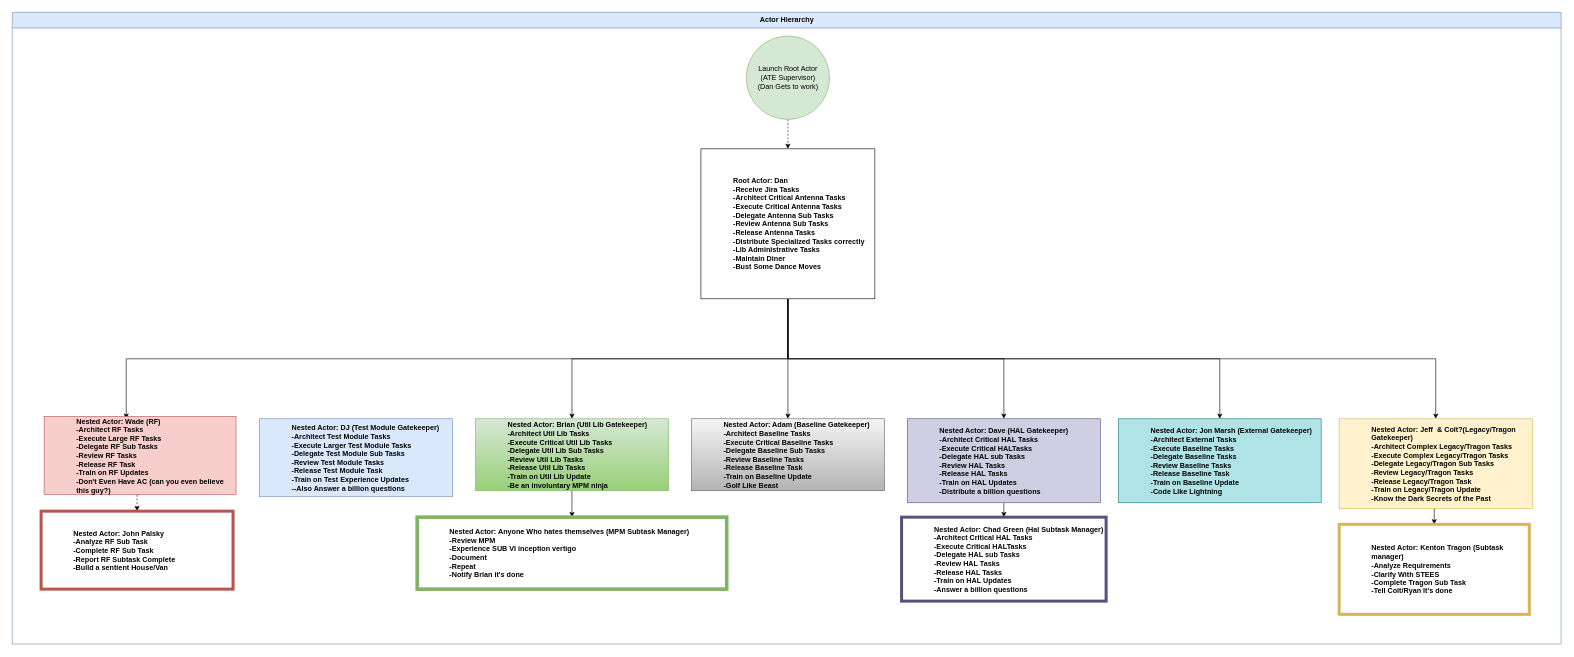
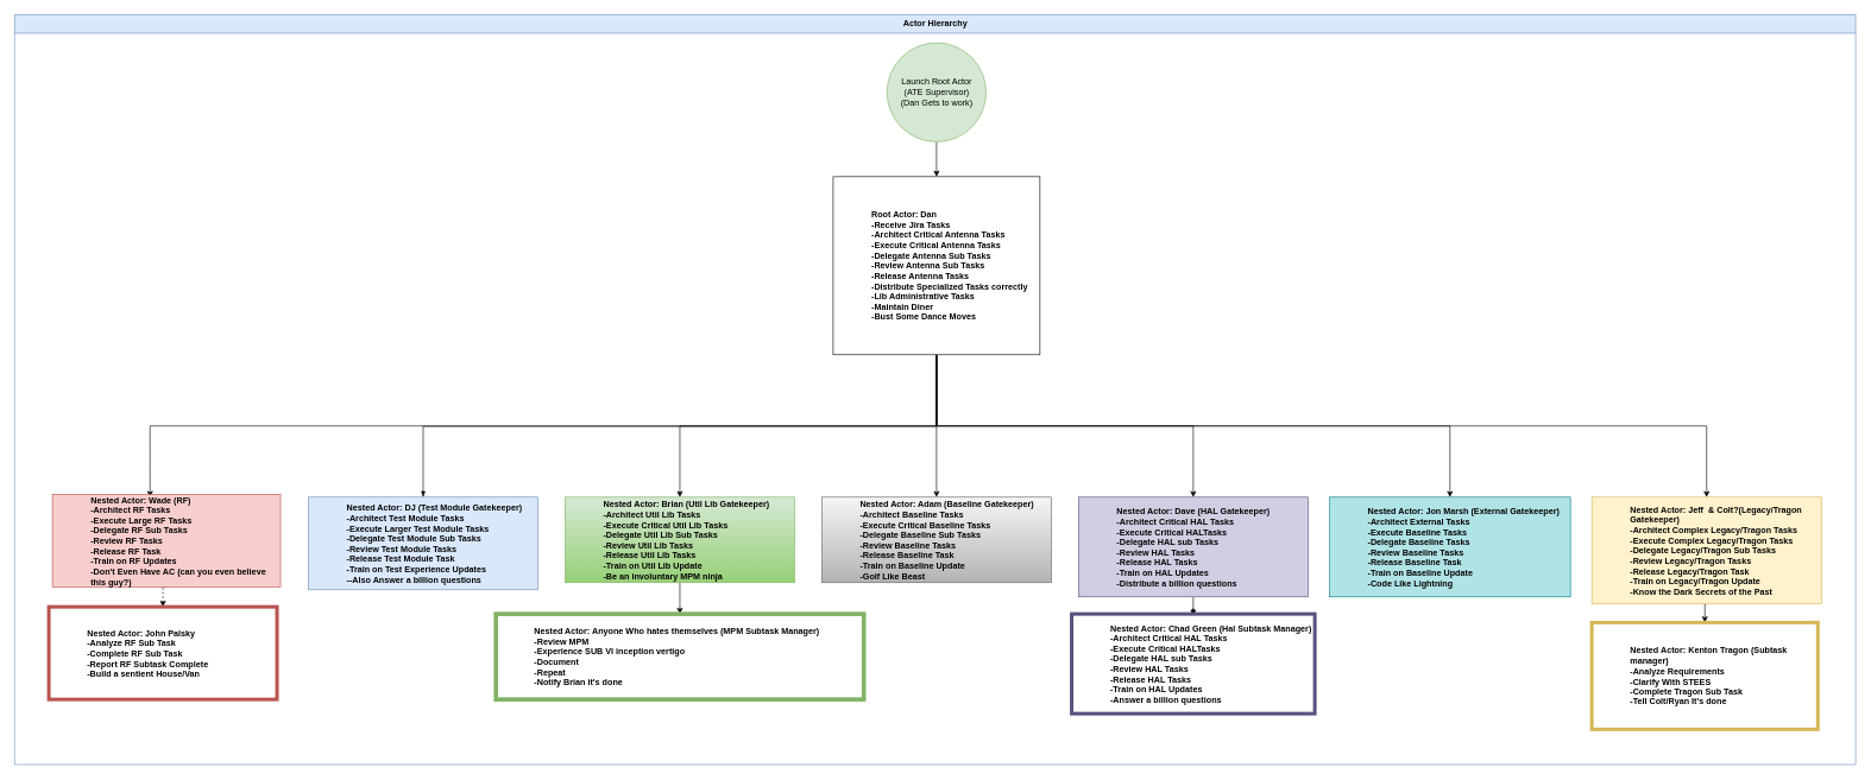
- <mxCell id="12" style="edgeStyle=orthogonalEdgeStyle;rounded=0;orthogonalLoop=1;jettySize=auto;html=1;exitX=0.5;exitY=1;exitDx=0;exitDy=0;entryX=0.5;entryY=0;entryDx=0;entryDy=0;dashed=1;" edge="1" parent="2" source="13" target="9"><mxGeometry relative="1" as="geometry" /></mxCell>
+ <mxCell id="12" style="edgeStyle=orthogonalEdgeStyle;rounded=0;orthogonalLoop=1;jettySize=auto;html=1;exitX=0.5;exitY=1;exitDx=0;exitDy=0;entryX=0.5;entryY=0;entryDx=0;entryDy=0;" edge="1" parent="2" source="13" target="9"><mxGeometry relative="1" as="geometry" /></mxCell>
+ <mxCell id="10" value="" style="endArrow=blockThin;endFill=1;fontSize=11;edgeStyle=elbowEdgeStyle;elbow=vertical;rounded=0;" parent="2" source="9" target="11" edge="1"><mxGeometry relative="1" as="geometry" /></mxCell>
- <mxCell id="20" style="edgeStyle=orthogonalEdgeStyle;rounded=0;orthogonalLoop=1;jettySize=auto;html=1;exitX=0.5;exitY=1;exitDx=0;exitDy=0;entryX=0.5;entryY=0;entryDx=0;entryDy=0;" edge="1" parent="2" source="21" target="24"><mxGeometry relative="1" as="geometry" /></mxCell>
+ <mxCell id="20" style="edgeStyle=orthogonalEdgeStyle;rounded=0;orthogonalLoop=1;jettySize=auto;html=1;exitX=0.5;exitY=1;exitDx=0;exitDy=0;entryX=0.5;entryY=0;entryDx=0;entryDy=0;endArrow=diamond;" edge="1" parent="2" source="21" target="24"><mxGeometry relative="1" as="geometry" /></mxCell>
